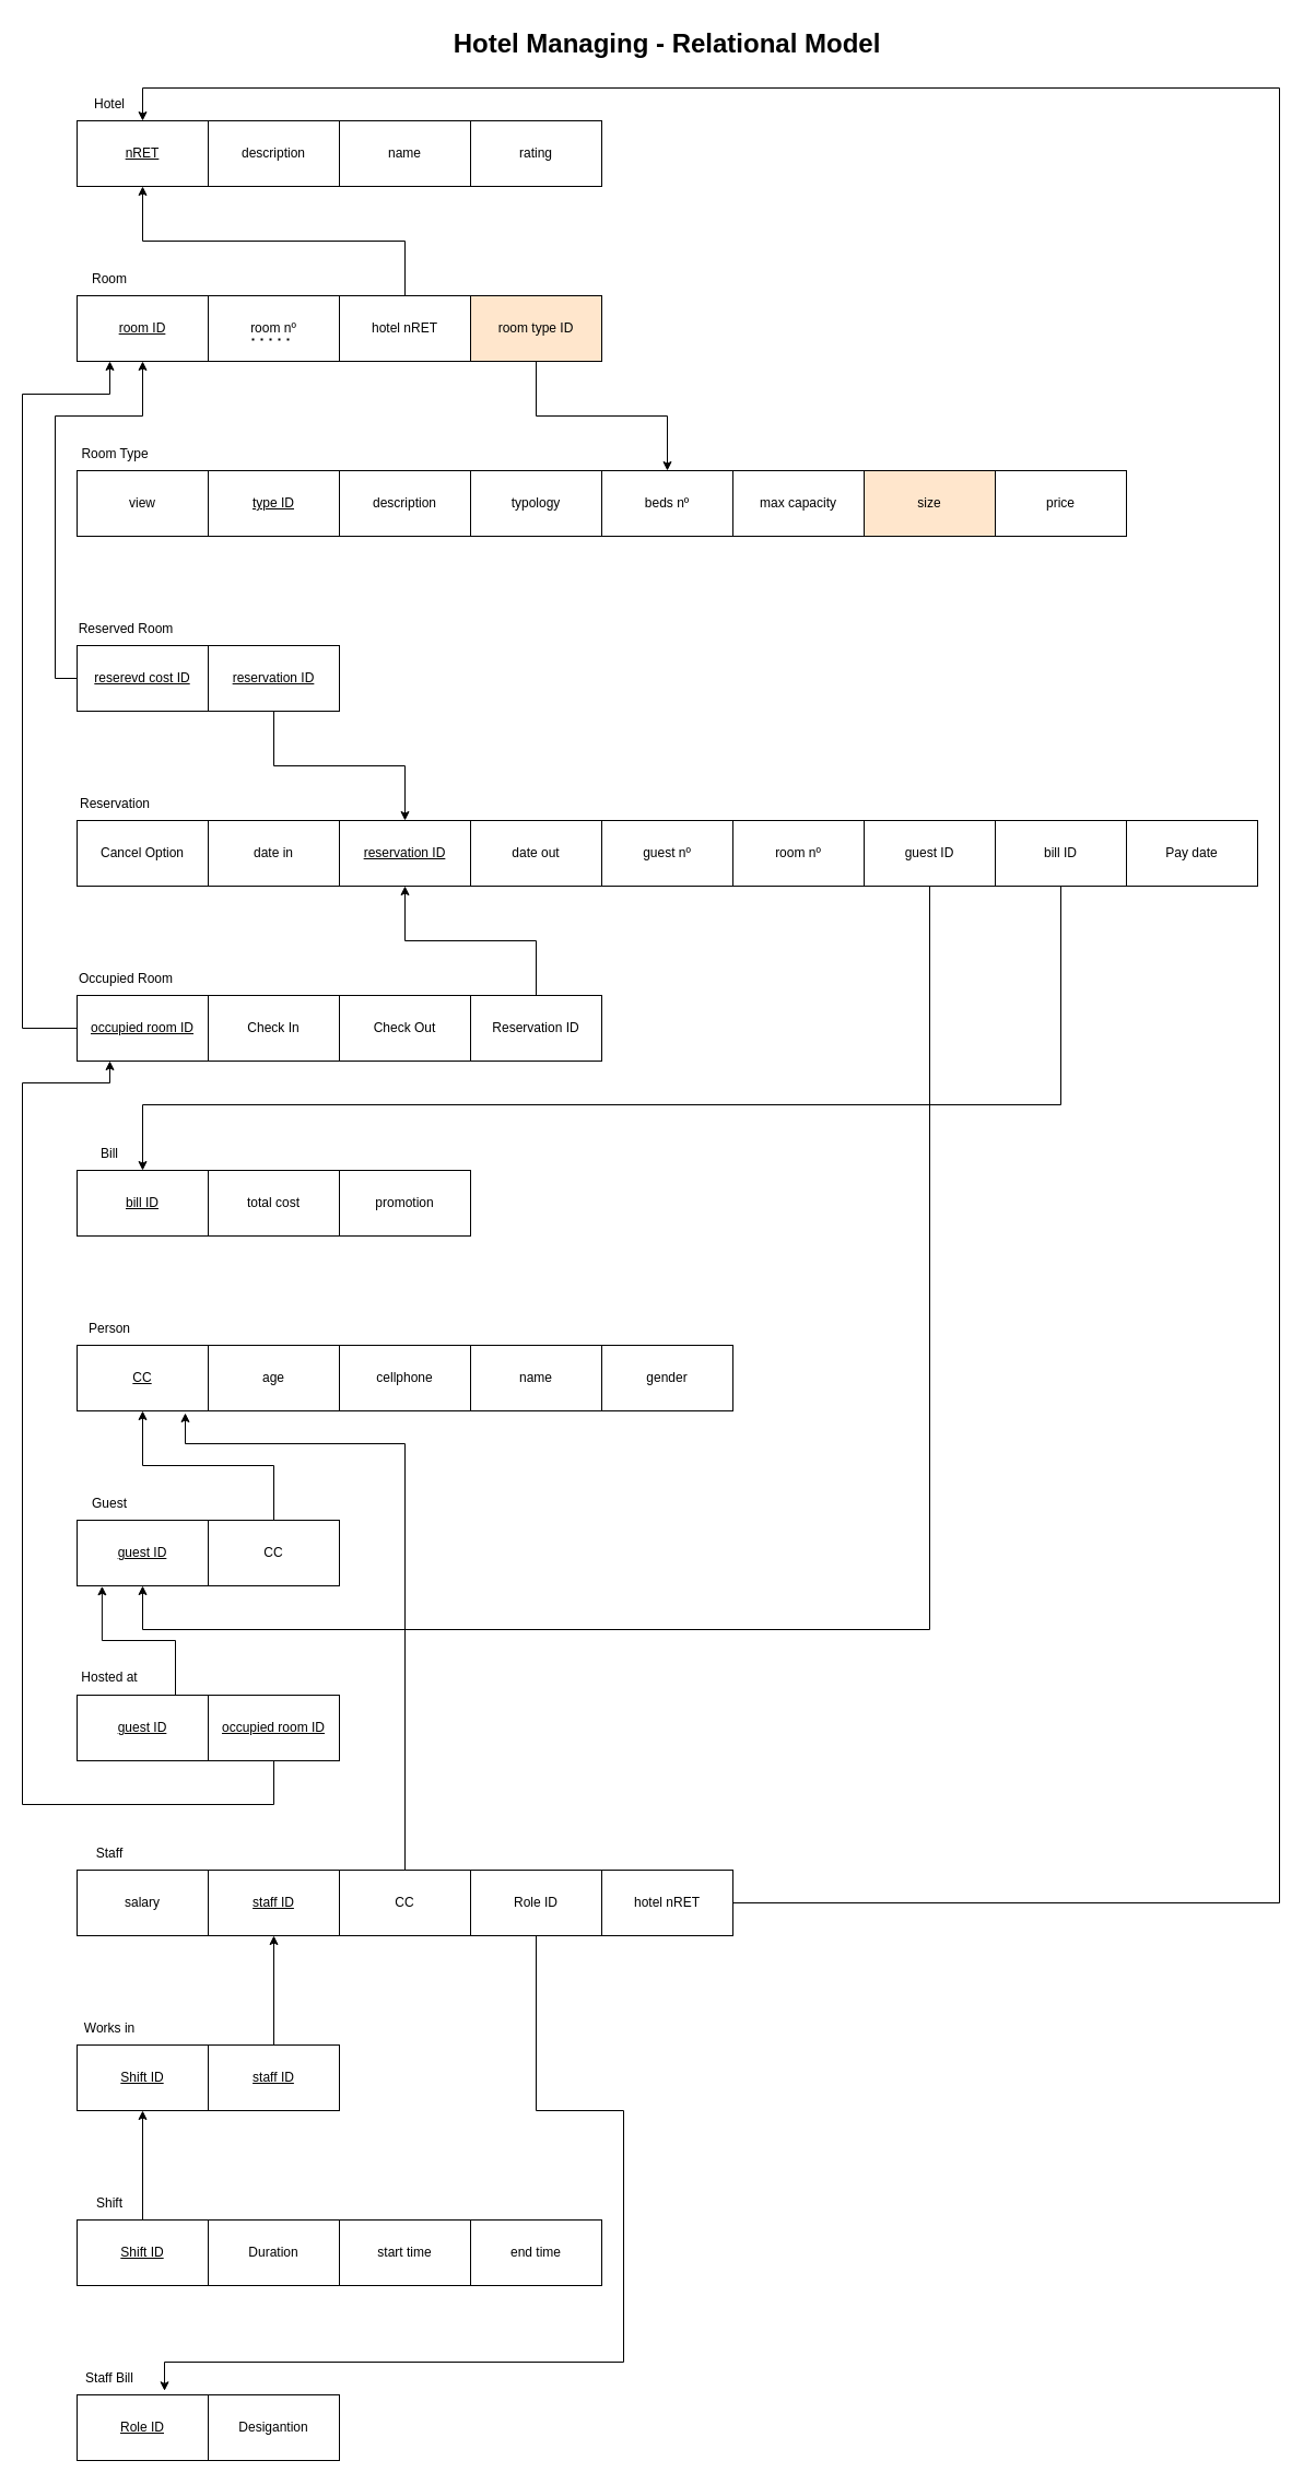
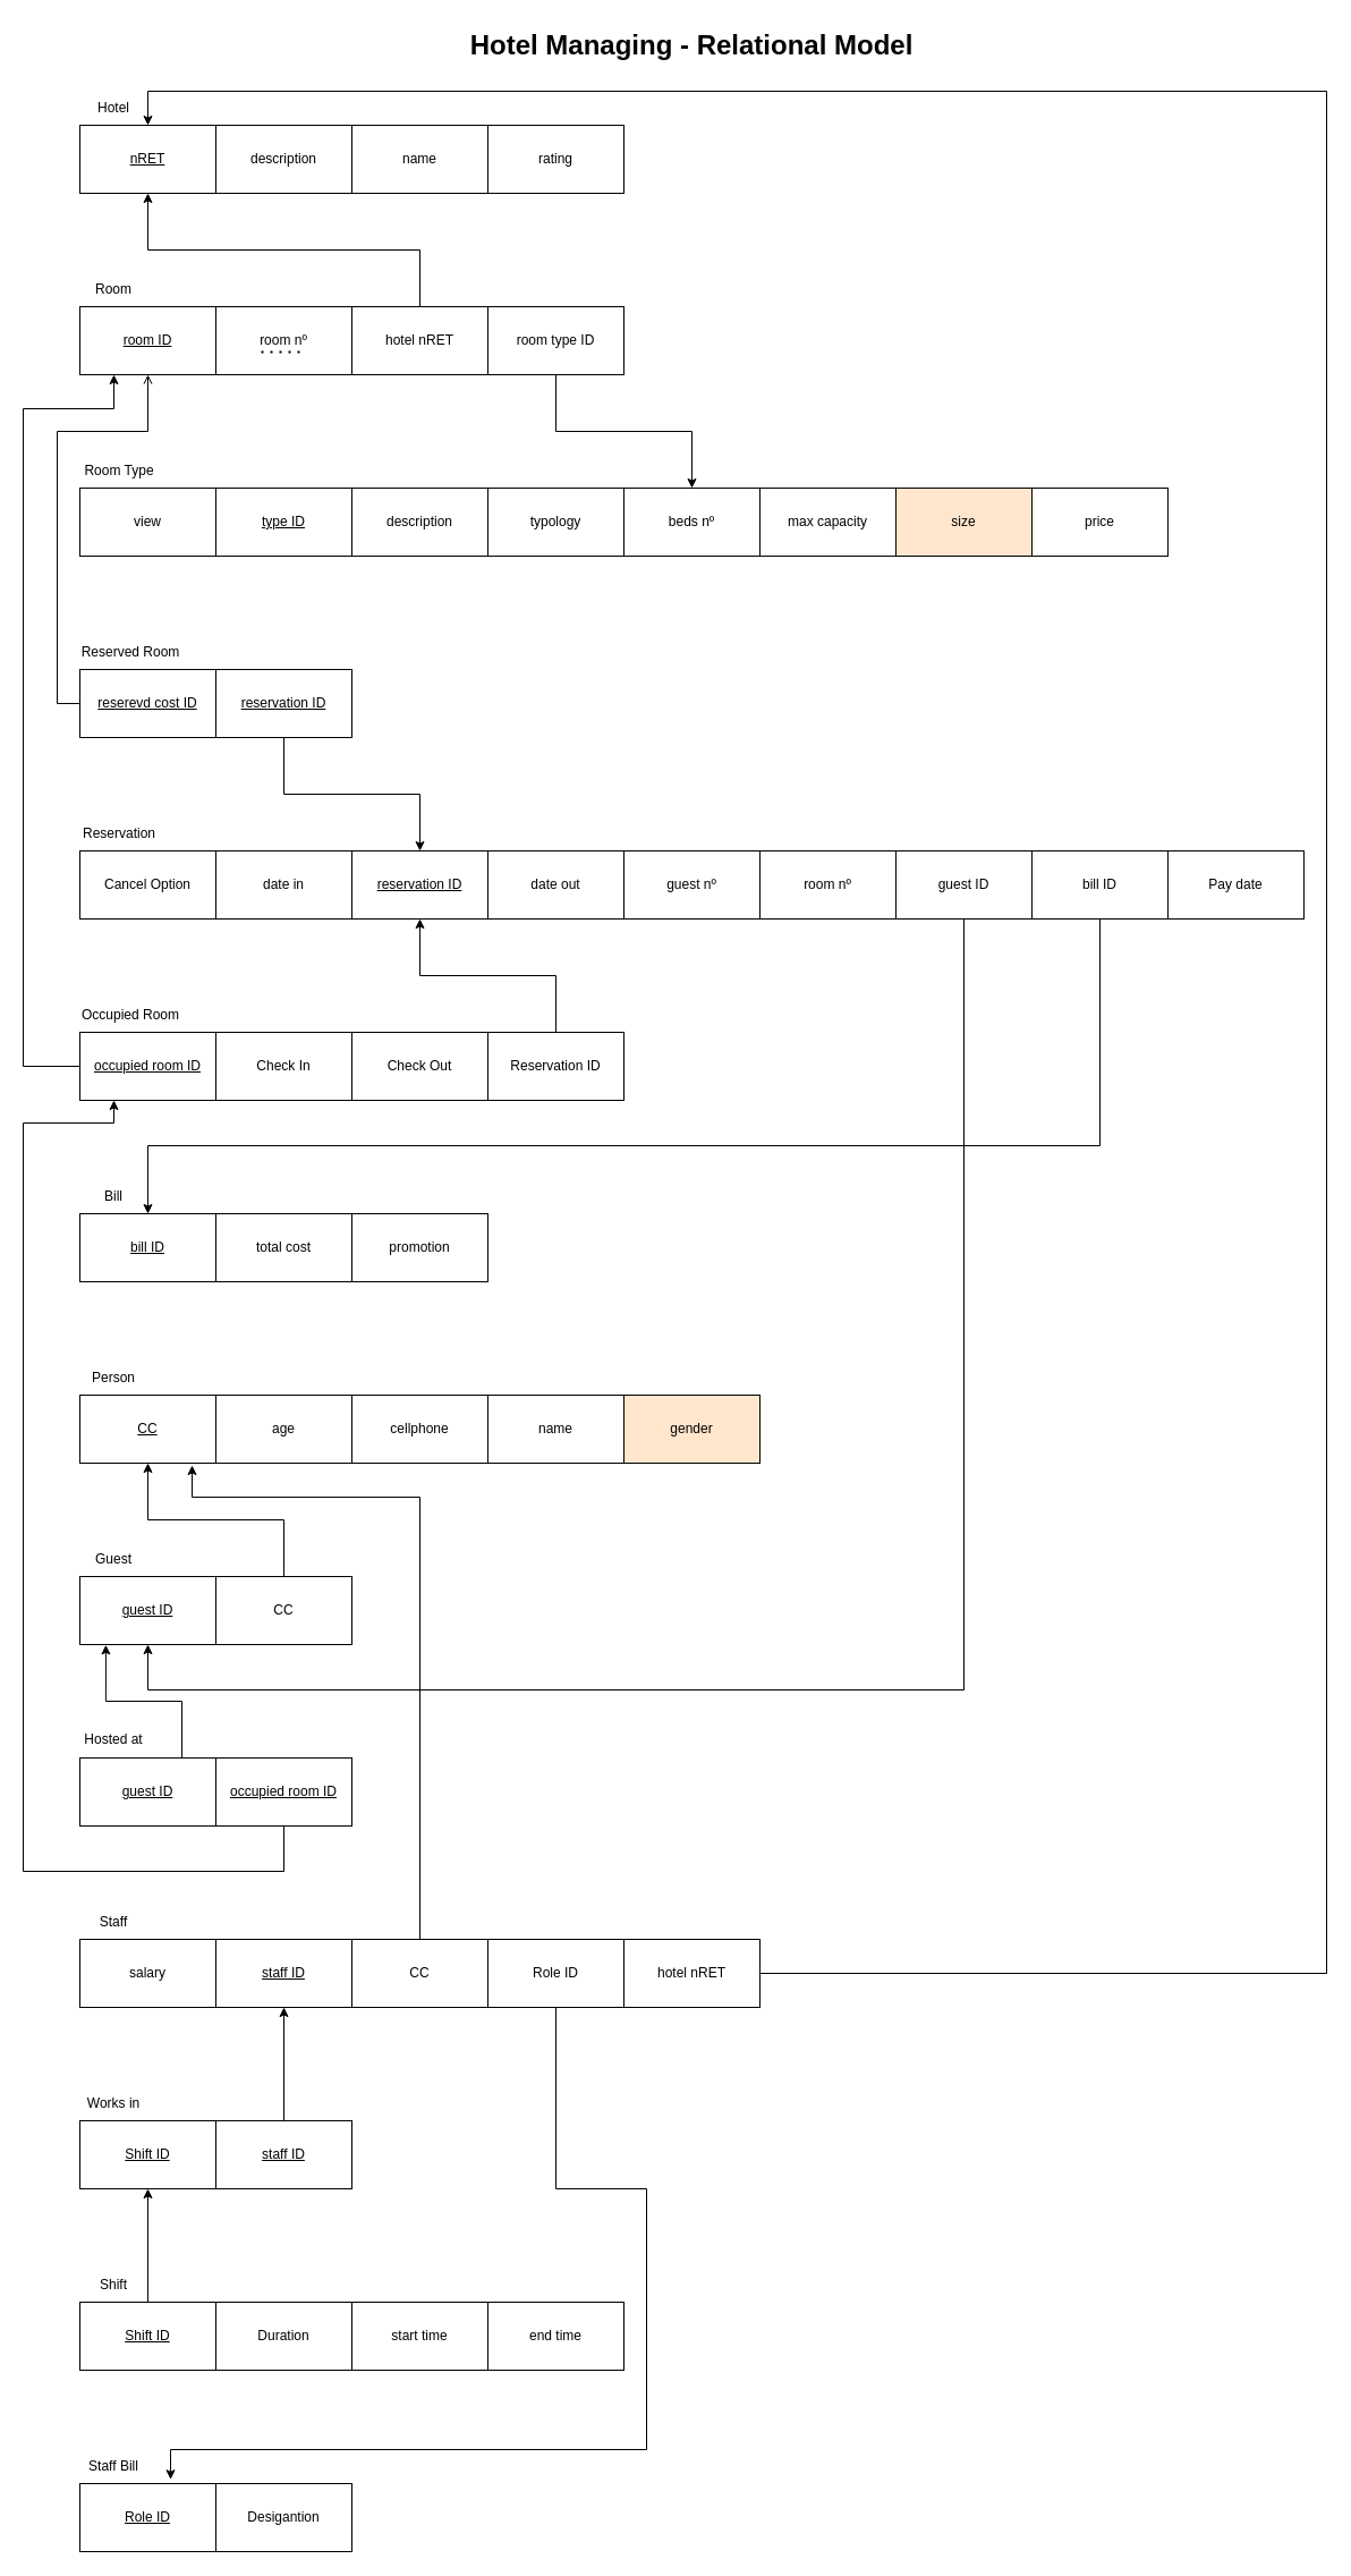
- <mxCell id="15" value="room type ID" style="rounded=0;whiteSpace=wrap;html=1;fillColor=#ffe6cc;" vertex="1" parent="1"><mxGeometry x="430" y="270" width="120" height="60" as="geometry" /></mxCell>
+ <mxCell id="15" value="room type ID" style="rounded=0;whiteSpace=wrap;html=1;" vertex="1" parent="1"><mxGeometry x="430" y="270" width="120" height="60" as="geometry" /></mxCell>
- <mxCell id="25" style="edgeStyle=orthogonalEdgeStyle;rounded=0;orthogonalLoop=1;jettySize=auto;html=1;exitX=0;exitY=0.5;exitDx=0;exitDy=0;" edge="1" parent="1" source="26" target="8"><mxGeometry relative="1" as="geometry"><Array as="points"><mxPoint x="50" y="620" /><mxPoint x="50" y="380" /><mxPoint x="130" y="380" /></Array></mxGeometry></mxCell>
+ <mxCell id="25" style="edgeStyle=orthogonalEdgeStyle;rounded=0;orthogonalLoop=1;jettySize=auto;html=1;exitX=0;exitY=0.5;exitDx=0;exitDy=0;endArrow=open;" edge="1" parent="1" source="26" target="8"><mxGeometry relative="1" as="geometry"><Array as="points"><mxPoint x="50" y="620" /><mxPoint x="50" y="380" /><mxPoint x="130" y="380" /></Array></mxGeometry></mxCell>
- <mxCell id="58" value="gender" style="rounded=0;whiteSpace=wrap;html=1;" vertex="1" parent="1"><mxGeometry x="550" y="1230" width="120" height="60" as="geometry" /></mxCell>
+ <mxCell id="58" value="gender" style="rounded=0;whiteSpace=wrap;html=1;fillColor=#ffe6cc;" vertex="1" parent="1"><mxGeometry x="550" y="1230" width="120" height="60" as="geometry" /></mxCell>
